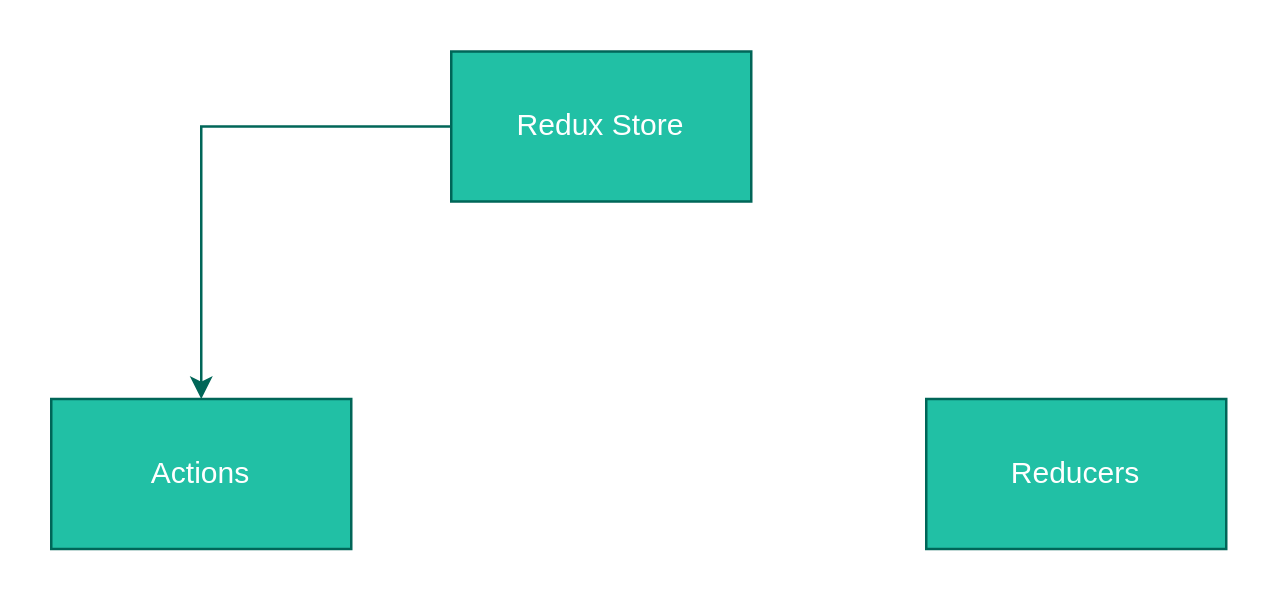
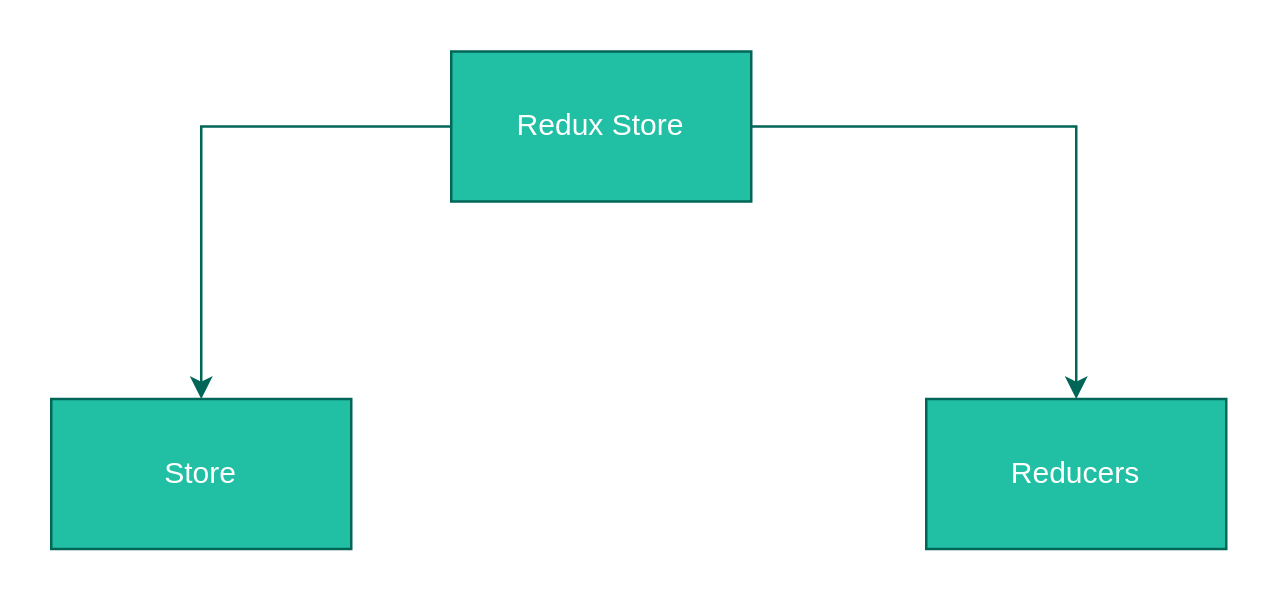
+ <mxCell id="3" value="" style="edgeStyle=orthogonalEdgeStyle;rounded=0;orthogonalLoop=1;jettySize=auto;html=1;strokeColor=#006658;fontColor=#5C5C5C;" edge="1" parent="1" source="4" target="6"><mxGeometry relative="1" as="geometry" /></mxCell>
- <mxCell id="5" value="Actions" style="whiteSpace=wrap;html=1;rounded=0;fillColor=#21C0A5;strokeColor=#006658;fontColor=#FFFFFF;" vertex="1" parent="1"><mxGeometry x="20" y="159" width="120" height="60" as="geometry" /></mxCell>
+ <mxCell id="5" value="Store" style="whiteSpace=wrap;html=1;rounded=0;fillColor=#21C0A5;strokeColor=#006658;fontColor=#FFFFFF;" vertex="1" parent="1"><mxGeometry x="20" y="159" width="120" height="60" as="geometry" /></mxCell>
